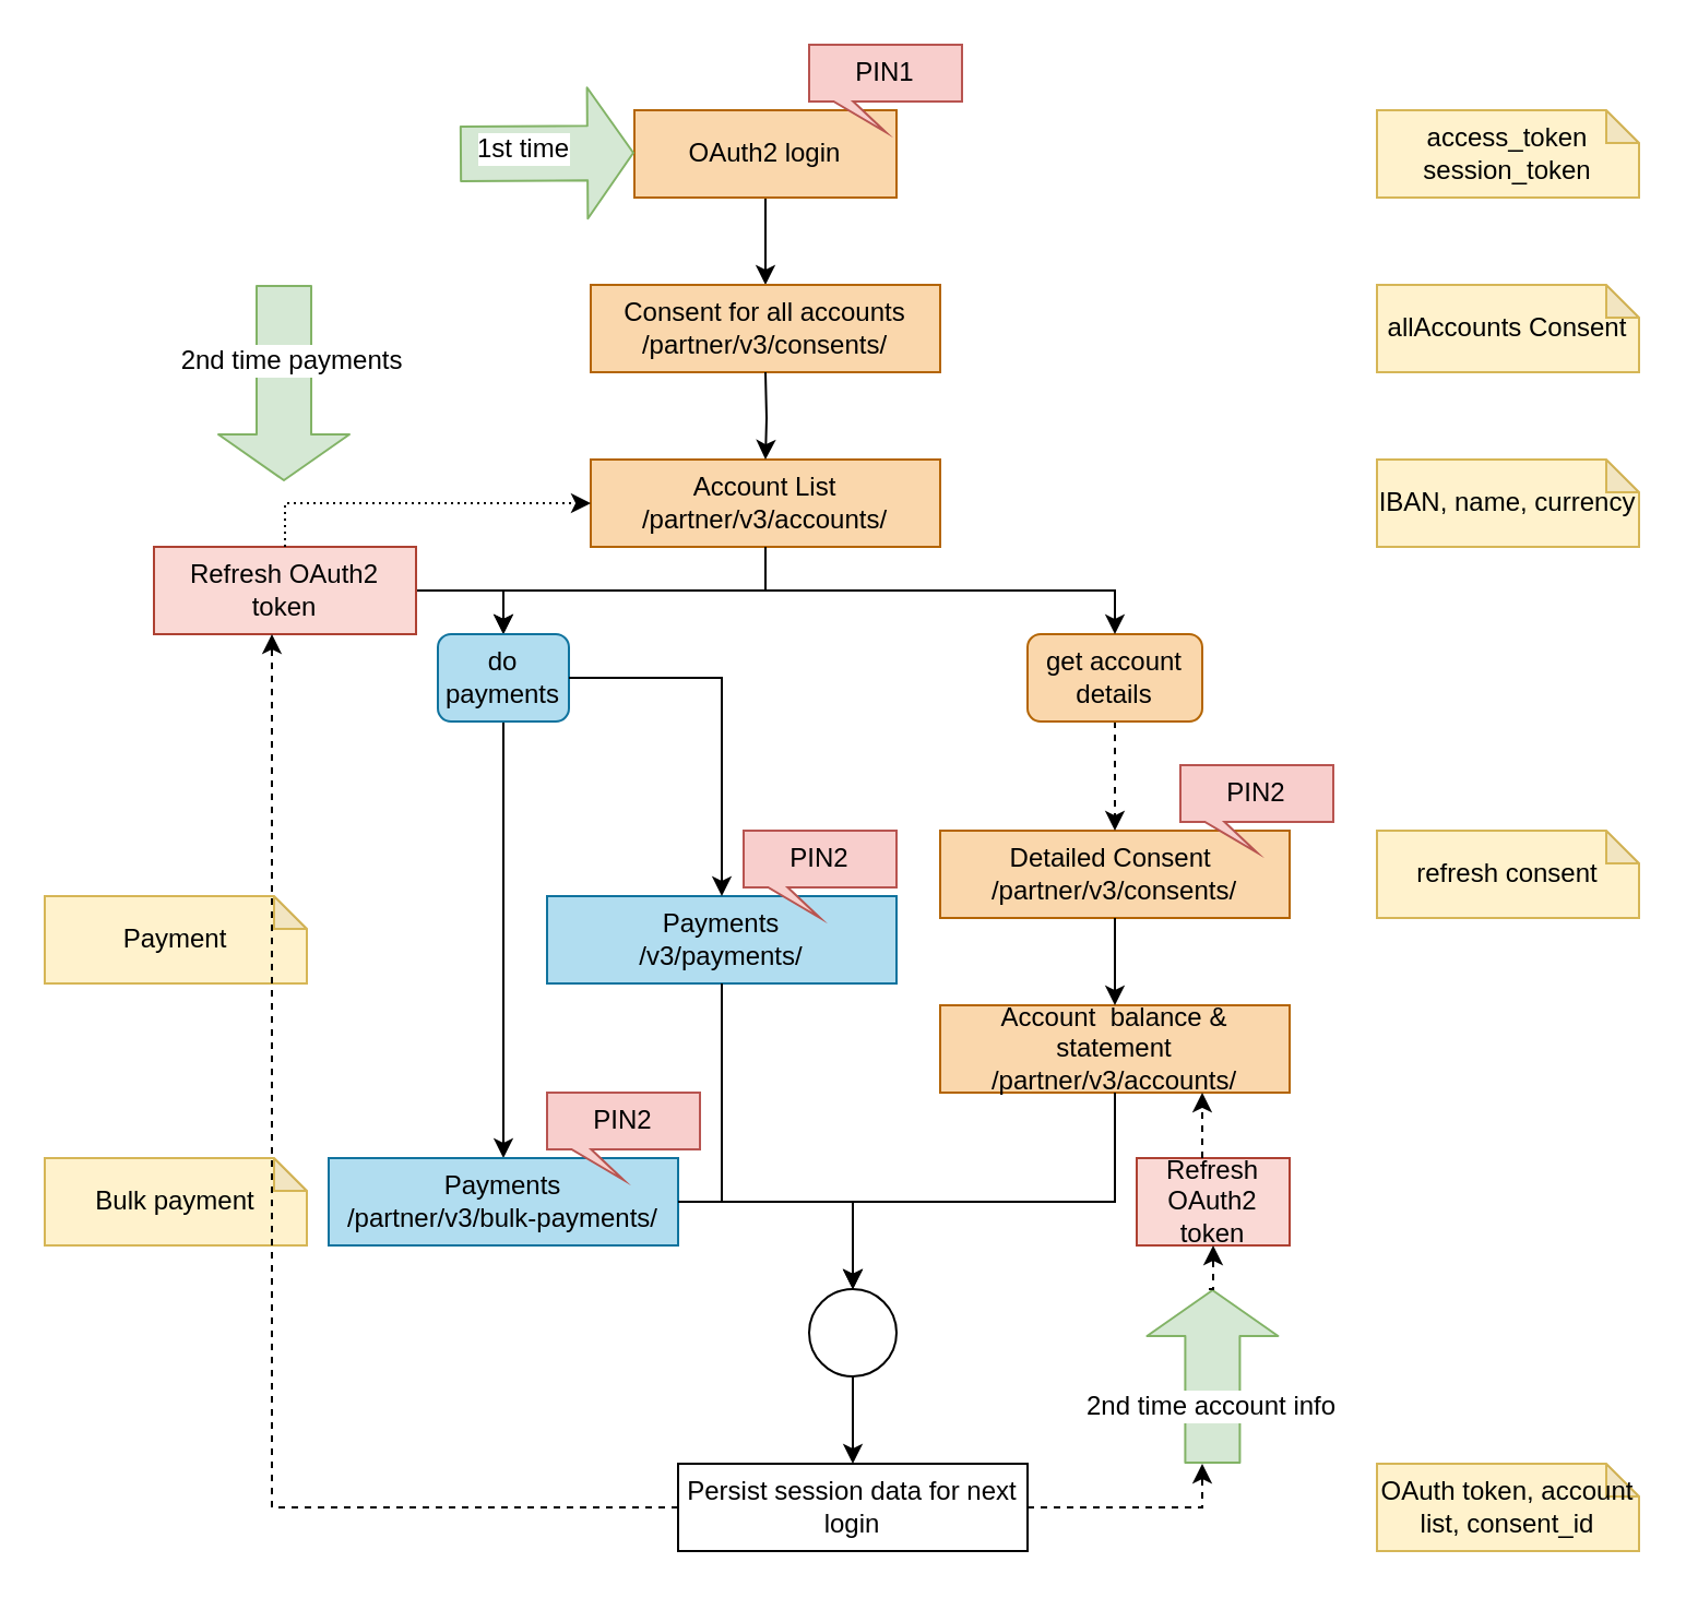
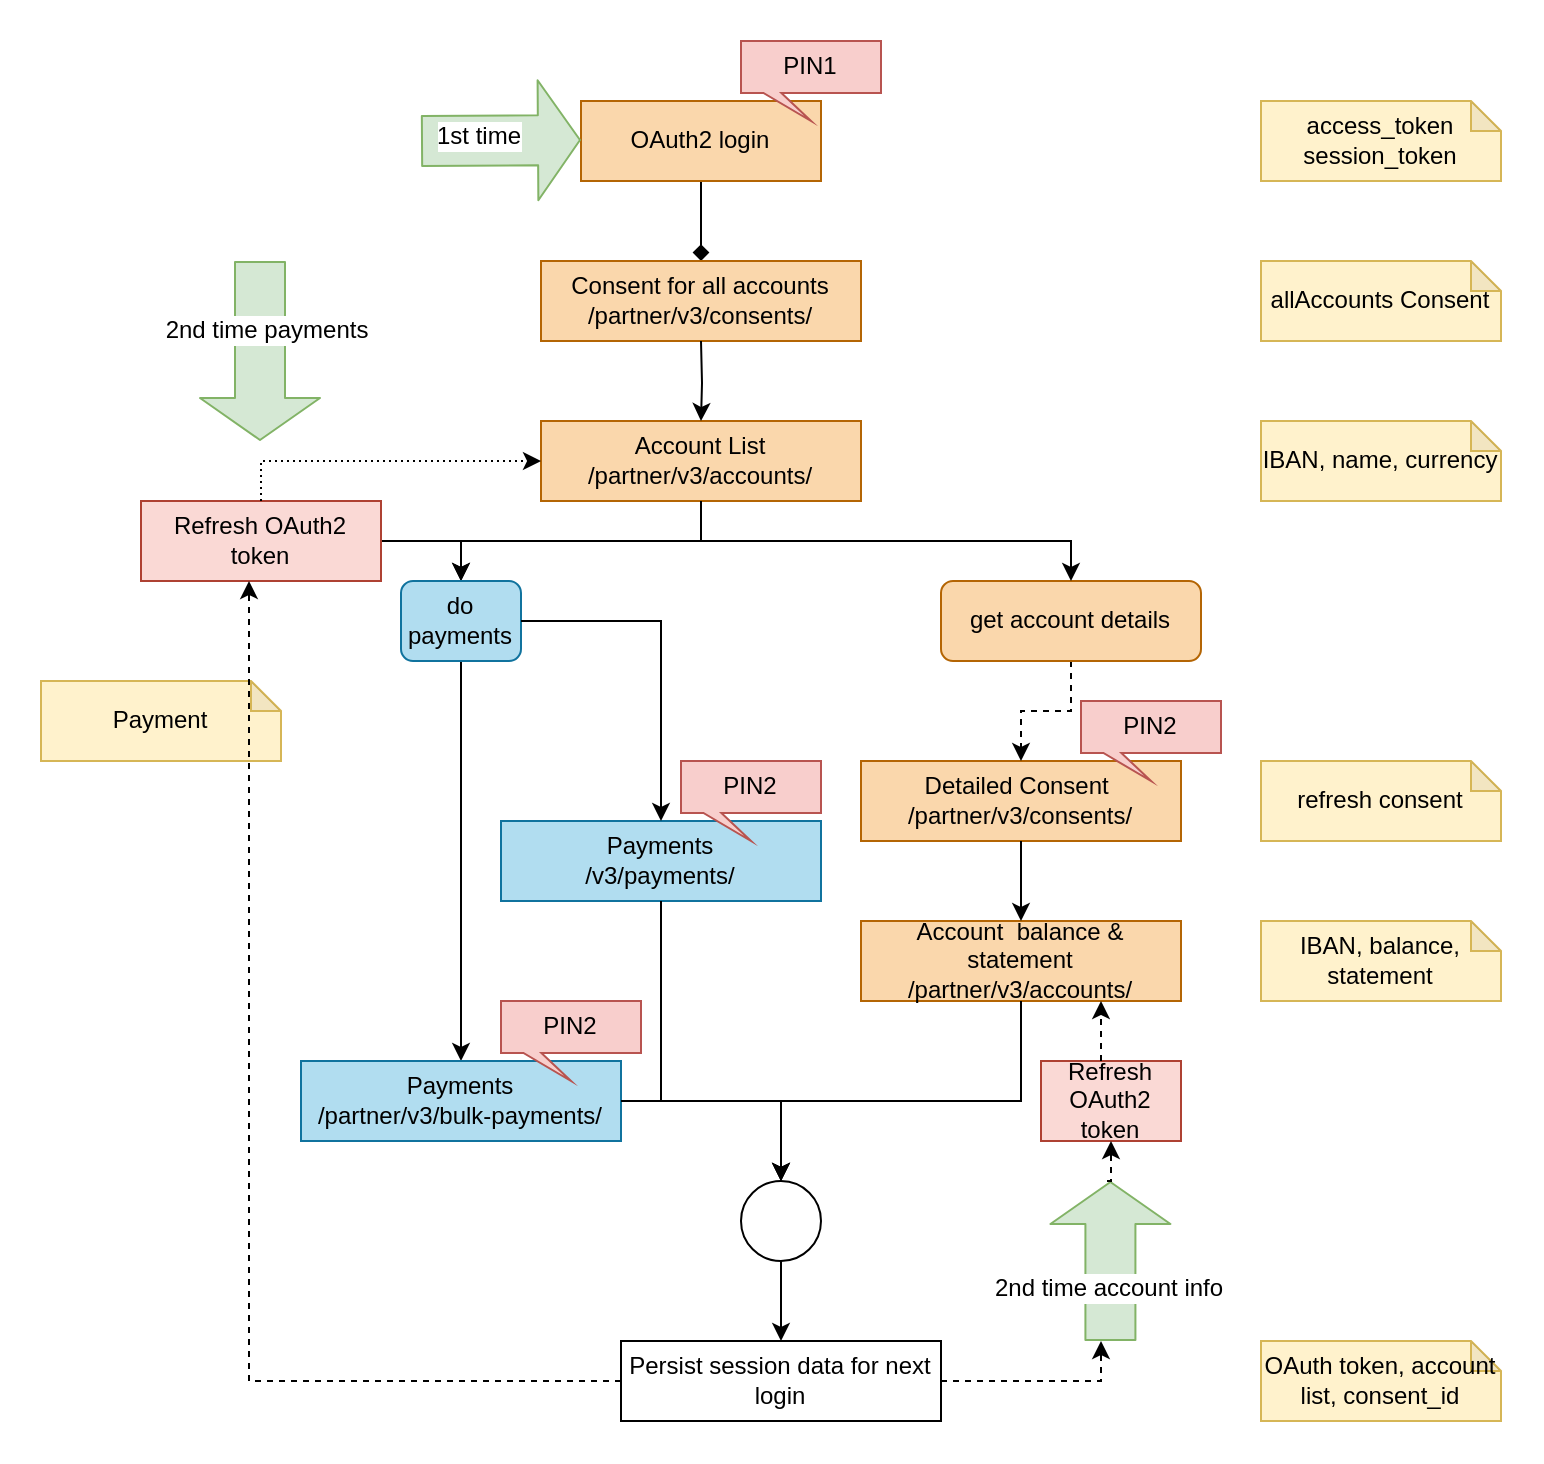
- <mxCell id="2" style="edgeStyle=orthogonalEdgeStyle;rounded=0;orthogonalLoop=1;jettySize=auto;html=1;exitX=0.5;exitY=1;exitDx=0;exitDy=0;entryX=0.5;entryY=0;entryDx=0;entryDy=0;" parent="1" source="4" target="5" edge="1"><mxGeometry relative="1" as="geometry" /></mxCell>
+ <mxCell id="2" style="edgeStyle=orthogonalEdgeStyle;rounded=0;orthogonalLoop=1;jettySize=auto;html=1;exitX=0.5;exitY=1;exitDx=0;exitDy=0;entryX=0.5;entryY=0;entryDx=0;entryDy=0;endArrow=diamond;" parent="1" source="4" target="5" edge="1"><mxGeometry relative="1" as="geometry" /></mxCell>
- <mxCell id="43" value="get account details" style="rounded=1;whiteSpace=wrap;html=1;fillColor=#fad7ac;strokeColor=#b46504;" vertex="1" parent="1"><mxGeometry x="470" y="290" width="80" height="40" as="geometry" /></mxCell>
+ <mxCell id="43" value="get account details" style="rounded=1;whiteSpace=wrap;html=1;fillColor=#fad7ac;strokeColor=#b46504;" vertex="1" parent="1"><mxGeometry x="470" y="290" width="130" height="40" as="geometry" /></mxCell>
- <mxCell id="20" value="Payment" style="shape=note;whiteSpace=wrap;html=1;backgroundOutline=1;darkOpacity=0.05;size=15;fillColor=#fff2cc;strokeColor=#d6b656;" parent="1" vertex="1"><mxGeometry x="20" y="410" width="120" height="40" as="geometry" /></mxCell>
+ <mxCell id="20" value="Payment" style="shape=note;whiteSpace=wrap;html=1;backgroundOutline=1;darkOpacity=0.05;size=15;fillColor=#fff2cc;strokeColor=#d6b656;" parent="1" vertex="1"><mxGeometry x="20" y="340" width="120" height="40" as="geometry" /></mxCell>
+ <mxCell id="15" value="IBAN, balance, statement" style="shape=note;whiteSpace=wrap;html=1;backgroundOutline=1;darkOpacity=0.05;size=15;fillColor=#fff2cc;strokeColor=#d6b656;" parent="1" vertex="1"><mxGeometry x="630" y="460" width="120" height="40" as="geometry" /></mxCell>
- <mxCell id="22" value="Bulk payment" style="shape=note;whiteSpace=wrap;html=1;backgroundOutline=1;darkOpacity=0.05;size=15;fillColor=#fff2cc;strokeColor=#d6b656;" parent="1" vertex="1"><mxGeometry x="20" y="530" width="120" height="40" as="geometry" /></mxCell>
